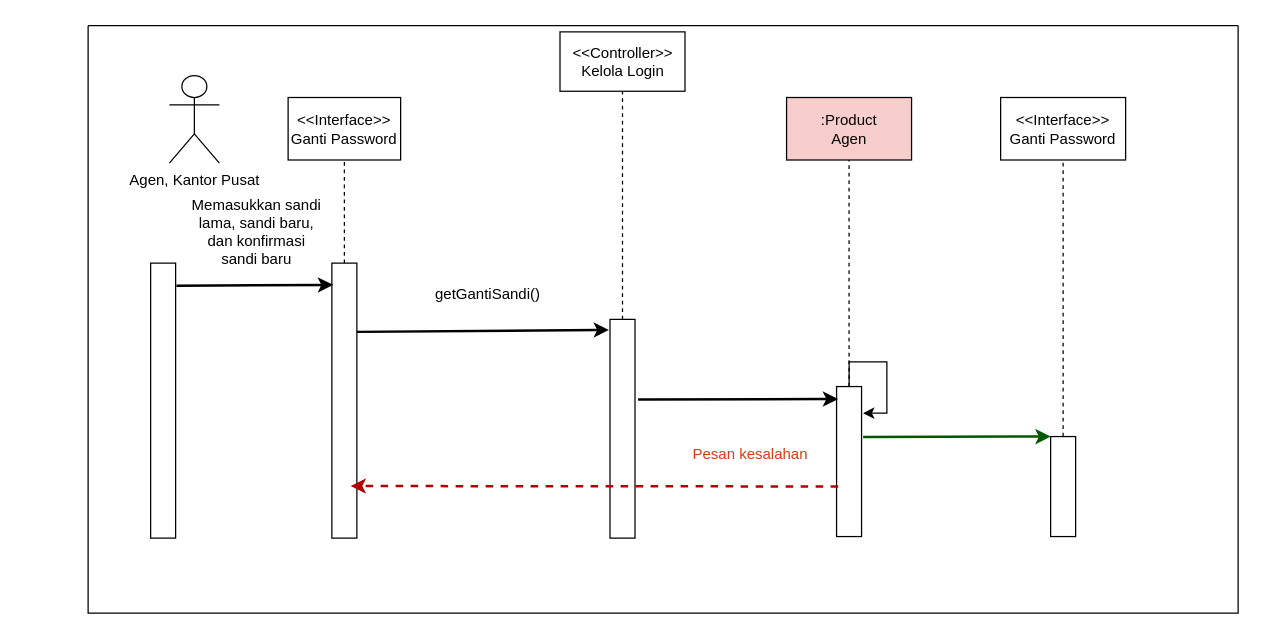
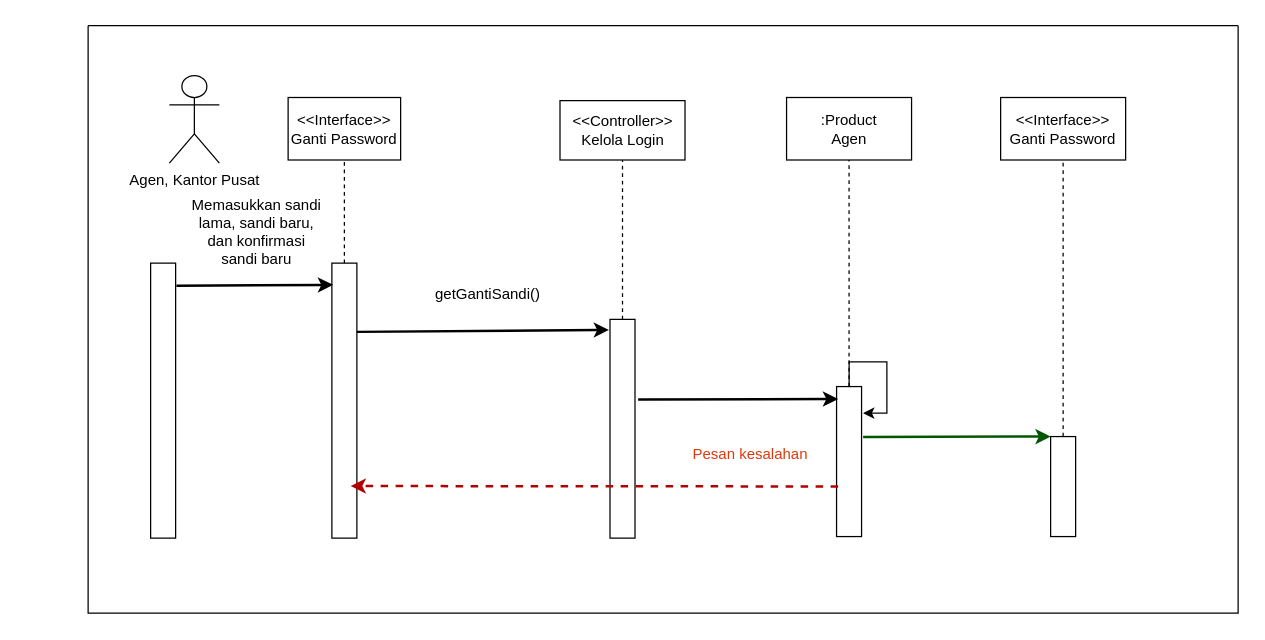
- <mxCell id="11" value="&amp;lt;&amp;lt;Controller&amp;gt;&amp;gt;&lt;br&gt;Kelola Login" style="rounded=0;whiteSpace=wrap;html=1;" parent="6" vertex="1"><mxGeometry x="377.5" y="5" width="100" height="47.5" as="geometry" /></mxCell>
+ <mxCell id="11" value="&amp;lt;&amp;lt;Controller&amp;gt;&amp;gt;&lt;br&gt;Kelola Login" style="rounded=0;whiteSpace=wrap;html=1;" parent="6" vertex="1"><mxGeometry x="377.5" y="60" width="100" height="47.5" as="geometry" /></mxCell>
- <mxCell id="12" value=":Product&lt;br&gt;Agen" style="rounded=0;whiteSpace=wrap;html=1;fillColor=#f8cecc;" parent="6" vertex="1"><mxGeometry x="558.75" y="57.5" width="100" height="50" as="geometry" /></mxCell>
+ <mxCell id="12" value=":Product&lt;br&gt;Agen" style="rounded=0;whiteSpace=wrap;html=1;" parent="6" vertex="1"><mxGeometry x="558.75" y="57.5" width="100" height="50" as="geometry" /></mxCell>
